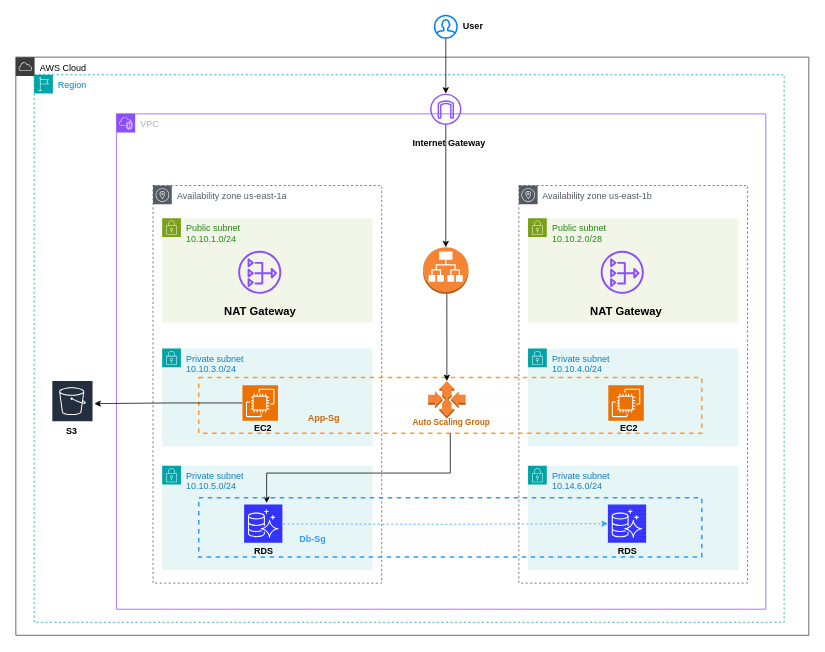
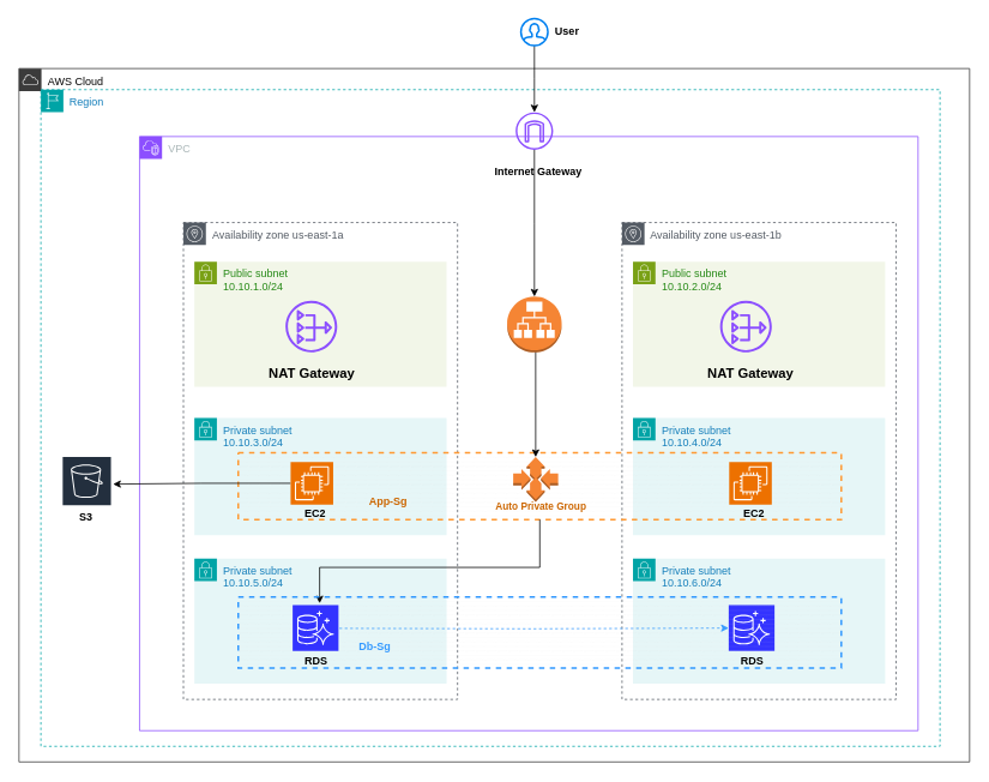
- <mxCell id="11" value="Public subnet&lt;br&gt;10.10.2.0/28" style="points=[[0,0],[0.25,0],[0.5,0],[0.75,0],[1,0],[1,0.25],[1,0.5],[1,0.75],[1,1],[0.75,1],[0.5,1],[0.25,1],[0,1],[0,0.75],[0,0.5],[0,0.25]];outlineConnect=0;gradientColor=none;html=1;whiteSpace=wrap;fontSize=12;fontStyle=0;container=1;pointerEvents=0;collapsible=0;recursiveResize=0;shape=mxgraph.aws4.group;grIcon=mxgraph.aws4.group_security_group;grStroke=0;strokeColor=#7AA116;fillColor=#F2F6E8;verticalAlign=top;align=left;spacingLeft=30;fontColor=#248814;dashed=0;shadow=0;" vertex="1" parent="3"><mxGeometry x="548.78" y="139.048" width="280.488" height="139.048" as="geometry" /></mxCell>
+ <mxCell id="11" value="Public subnet&lt;br&gt;10.10.2.0/24" style="points=[[0,0],[0.25,0],[0.5,0],[0.75,0],[1,0],[1,0.25],[1,0.5],[1,0.75],[1,1],[0.75,1],[0.5,1],[0.25,1],[0,1],[0,0.75],[0,0.5],[0,0.25]];outlineConnect=0;gradientColor=none;html=1;whiteSpace=wrap;fontSize=12;fontStyle=0;container=1;pointerEvents=0;collapsible=0;recursiveResize=0;shape=mxgraph.aws4.group;grIcon=mxgraph.aws4.group_security_group;grStroke=0;strokeColor=#7AA116;fillColor=#F2F6E8;verticalAlign=top;align=left;spacingLeft=30;fontColor=#248814;dashed=0;shadow=0;" vertex="1" parent="3"><mxGeometry x="548.78" y="139.048" width="280.488" height="139.048" as="geometry" /></mxCell>
- <mxCell id="19" value="&lt;font style=&quot;color: rgb(204, 102, 0); font-size: 11px;&quot;&gt;&lt;b&gt;Auto Scaling Group&lt;/b&gt;&lt;/font&gt;" style="text;html=1;align=center;verticalAlign=middle;resizable=0;points=[];autosize=1;strokeColor=none;fillColor=none;fontColor=#46495D;shadow=0;" vertex="1" parent="3"><mxGeometry x="381.732" y="395.949" width="130" height="30" as="geometry" /></mxCell>
+ <mxCell id="19" value="&lt;font style=&quot;color: rgb(204, 102, 0); font-size: 11px;&quot;&gt;&lt;b&gt;Auto Private Group&lt;/b&gt;&lt;/font&gt;" style="text;html=1;align=center;verticalAlign=middle;resizable=0;points=[];autosize=1;strokeColor=none;fillColor=none;fontColor=#46495D;shadow=0;" vertex="1" parent="3"><mxGeometry x="381.732" y="395.949" width="130" height="30" as="geometry" /></mxCell>
- <mxCell id="8" value="Private subnet&lt;br&gt;10.14.6.0/24" style="points=[[0,0],[0.25,0],[0.5,0],[0.75,0],[1,0],[1,0.25],[1,0.5],[1,0.75],[1,1],[0.75,1],[0.5,1],[0.25,1],[0,1],[0,0.75],[0,0.5],[0,0.25]];outlineConnect=0;gradientColor=none;html=1;whiteSpace=wrap;fontSize=12;fontStyle=0;container=1;pointerEvents=0;collapsible=0;recursiveResize=0;shape=mxgraph.aws4.group;grIcon=mxgraph.aws4.group_security_group;grStroke=0;strokeColor=#00A4A6;fillColor=#E6F6F7;verticalAlign=top;align=left;spacingLeft=30;fontColor=#147EBA;dashed=0;shadow=0;" vertex="1" parent="3"><mxGeometry x="548.78" y="469.286" width="280.488" height="139.048" as="geometry" /></mxCell>
+ <mxCell id="8" value="Private subnet&lt;br&gt;10.10.6.0/24" style="points=[[0,0],[0.25,0],[0.5,0],[0.75,0],[1,0],[1,0.25],[1,0.5],[1,0.75],[1,1],[0.75,1],[0.5,1],[0.25,1],[0,1],[0,0.75],[0,0.5],[0,0.25]];outlineConnect=0;gradientColor=none;html=1;whiteSpace=wrap;fontSize=12;fontStyle=0;container=1;pointerEvents=0;collapsible=0;recursiveResize=0;shape=mxgraph.aws4.group;grIcon=mxgraph.aws4.group_security_group;grStroke=0;strokeColor=#00A4A6;fillColor=#E6F6F7;verticalAlign=top;align=left;spacingLeft=30;fontColor=#147EBA;dashed=0;shadow=0;" vertex="1" parent="3"><mxGeometry x="548.78" y="469.286" width="280.488" height="139.048" as="geometry" /></mxCell>
